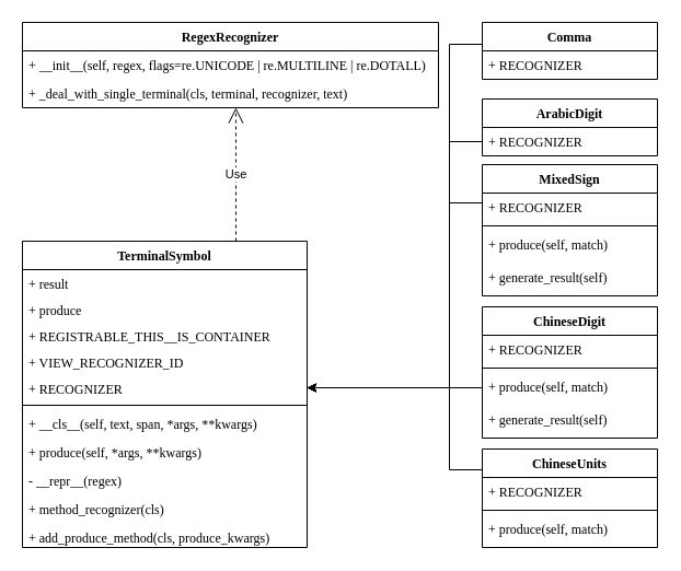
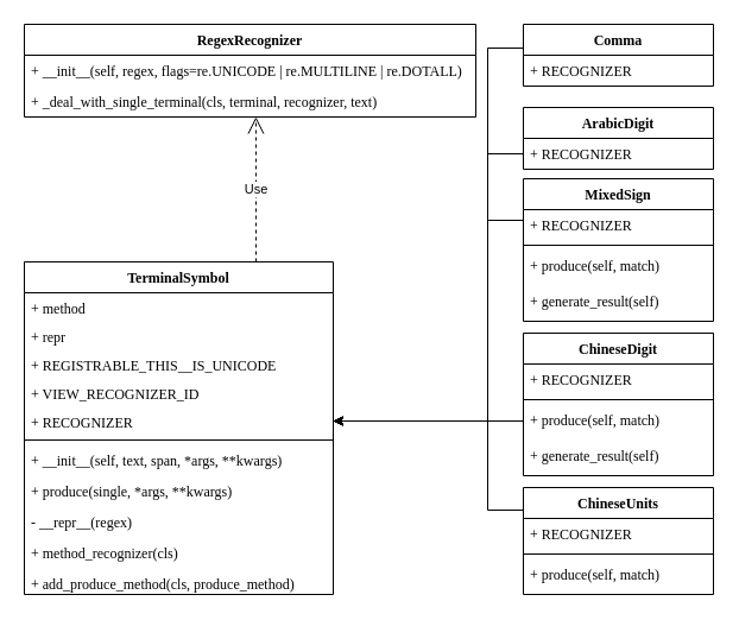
- <mxCell id="13" value="+ result" style="text;strokeColor=none;fillColor=none;align=left;verticalAlign=top;spacingLeft=4;spacingRight=4;overflow=hidden;rotatable=0;points=[[0,0.5],[1,0.5]];portConstraint=eastwest;fontFamily=Times New Roman;" parent="12" vertex="1"><mxGeometry y="26" width="260" height="24" as="geometry" /></mxCell>
+ <mxCell id="13" value="+ method" style="text;strokeColor=none;fillColor=none;align=left;verticalAlign=top;spacingLeft=4;spacingRight=4;overflow=hidden;rotatable=0;points=[[0,0.5],[1,0.5]];portConstraint=eastwest;fontFamily=Times New Roman;" parent="12" vertex="1"><mxGeometry y="26" width="260" height="24" as="geometry" /></mxCell>
- <mxCell id="14" value="+ produce" style="text;strokeColor=none;fillColor=none;align=left;verticalAlign=top;spacingLeft=4;spacingRight=4;overflow=hidden;rotatable=0;points=[[0,0.5],[1,0.5]];portConstraint=eastwest;fontFamily=Times New Roman;" parent="12" vertex="1"><mxGeometry y="50" width="260" height="24" as="geometry" /></mxCell>
+ <mxCell id="14" value="+ repr" style="text;strokeColor=none;fillColor=none;align=left;verticalAlign=top;spacingLeft=4;spacingRight=4;overflow=hidden;rotatable=0;points=[[0,0.5],[1,0.5]];portConstraint=eastwest;fontFamily=Times New Roman;" parent="12" vertex="1"><mxGeometry y="50" width="260" height="24" as="geometry" /></mxCell>
- <mxCell id="15" value="+ REGISTRABLE_THIS__IS_CONTAINER" style="text;strokeColor=none;fillColor=none;align=left;verticalAlign=top;spacingLeft=4;spacingRight=4;overflow=hidden;rotatable=0;points=[[0,0.5],[1,0.5]];portConstraint=eastwest;fontFamily=Times New Roman;" parent="12" vertex="1"><mxGeometry y="74" width="260" height="24" as="geometry" /></mxCell>
+ <mxCell id="15" value="+ REGISTRABLE_THIS__IS_UNICODE" style="text;strokeColor=none;fillColor=none;align=left;verticalAlign=top;spacingLeft=4;spacingRight=4;overflow=hidden;rotatable=0;points=[[0,0.5],[1,0.5]];portConstraint=eastwest;fontFamily=Times New Roman;" parent="12" vertex="1"><mxGeometry y="74" width="260" height="24" as="geometry" /></mxCell>
- <mxCell id="19" value="+ __cls__(self, text, span, *args, **kwargs)" style="text;strokeColor=none;fillColor=none;align=left;verticalAlign=top;spacingLeft=4;spacingRight=4;overflow=hidden;rotatable=0;points=[[0,0.5],[1,0.5]];portConstraint=eastwest;fontFamily=Times New Roman;" parent="12" vertex="1"><mxGeometry y="154" width="260" height="26" as="geometry" /></mxCell>
+ <mxCell id="19" value="+ __init__(self, text, span, *args, **kwargs)" style="text;strokeColor=none;fillColor=none;align=left;verticalAlign=top;spacingLeft=4;spacingRight=4;overflow=hidden;rotatable=0;points=[[0,0.5],[1,0.5]];portConstraint=eastwest;fontFamily=Times New Roman;" parent="12" vertex="1"><mxGeometry y="154" width="260" height="26" as="geometry" /></mxCell>
- <mxCell id="20" value="+ produce(self, *args, **kwargs)" style="text;strokeColor=none;fillColor=none;align=left;verticalAlign=top;spacingLeft=4;spacingRight=4;overflow=hidden;rotatable=0;points=[[0,0.5],[1,0.5]];portConstraint=eastwest;fontFamily=Times New Roman;" parent="12" vertex="1"><mxGeometry y="180" width="260" height="26" as="geometry" /></mxCell>
+ <mxCell id="20" value="+ produce(single, *args, **kwargs)" style="text;strokeColor=none;fillColor=none;align=left;verticalAlign=top;spacingLeft=4;spacingRight=4;overflow=hidden;rotatable=0;points=[[0,0.5],[1,0.5]];portConstraint=eastwest;fontFamily=Times New Roman;" parent="12" vertex="1"><mxGeometry y="180" width="260" height="26" as="geometry" /></mxCell>
- <mxCell id="23" value="+ add_produce_method(cls, produce_kwargs)" style="text;strokeColor=none;fillColor=none;align=left;verticalAlign=top;spacingLeft=4;spacingRight=4;overflow=hidden;rotatable=0;points=[[0,0.5],[1,0.5]];portConstraint=eastwest;fontFamily=Times New Roman;" parent="12" vertex="1"><mxGeometry y="258" width="260" height="22" as="geometry" /></mxCell>
+ <mxCell id="23" value="+ add_produce_method(cls, produce_method)" style="text;strokeColor=none;fillColor=none;align=left;verticalAlign=top;spacingLeft=4;spacingRight=4;overflow=hidden;rotatable=0;points=[[0,0.5],[1,0.5]];portConstraint=eastwest;fontFamily=Times New Roman;" parent="12" vertex="1"><mxGeometry y="258" width="260" height="22" as="geometry" /></mxCell>
